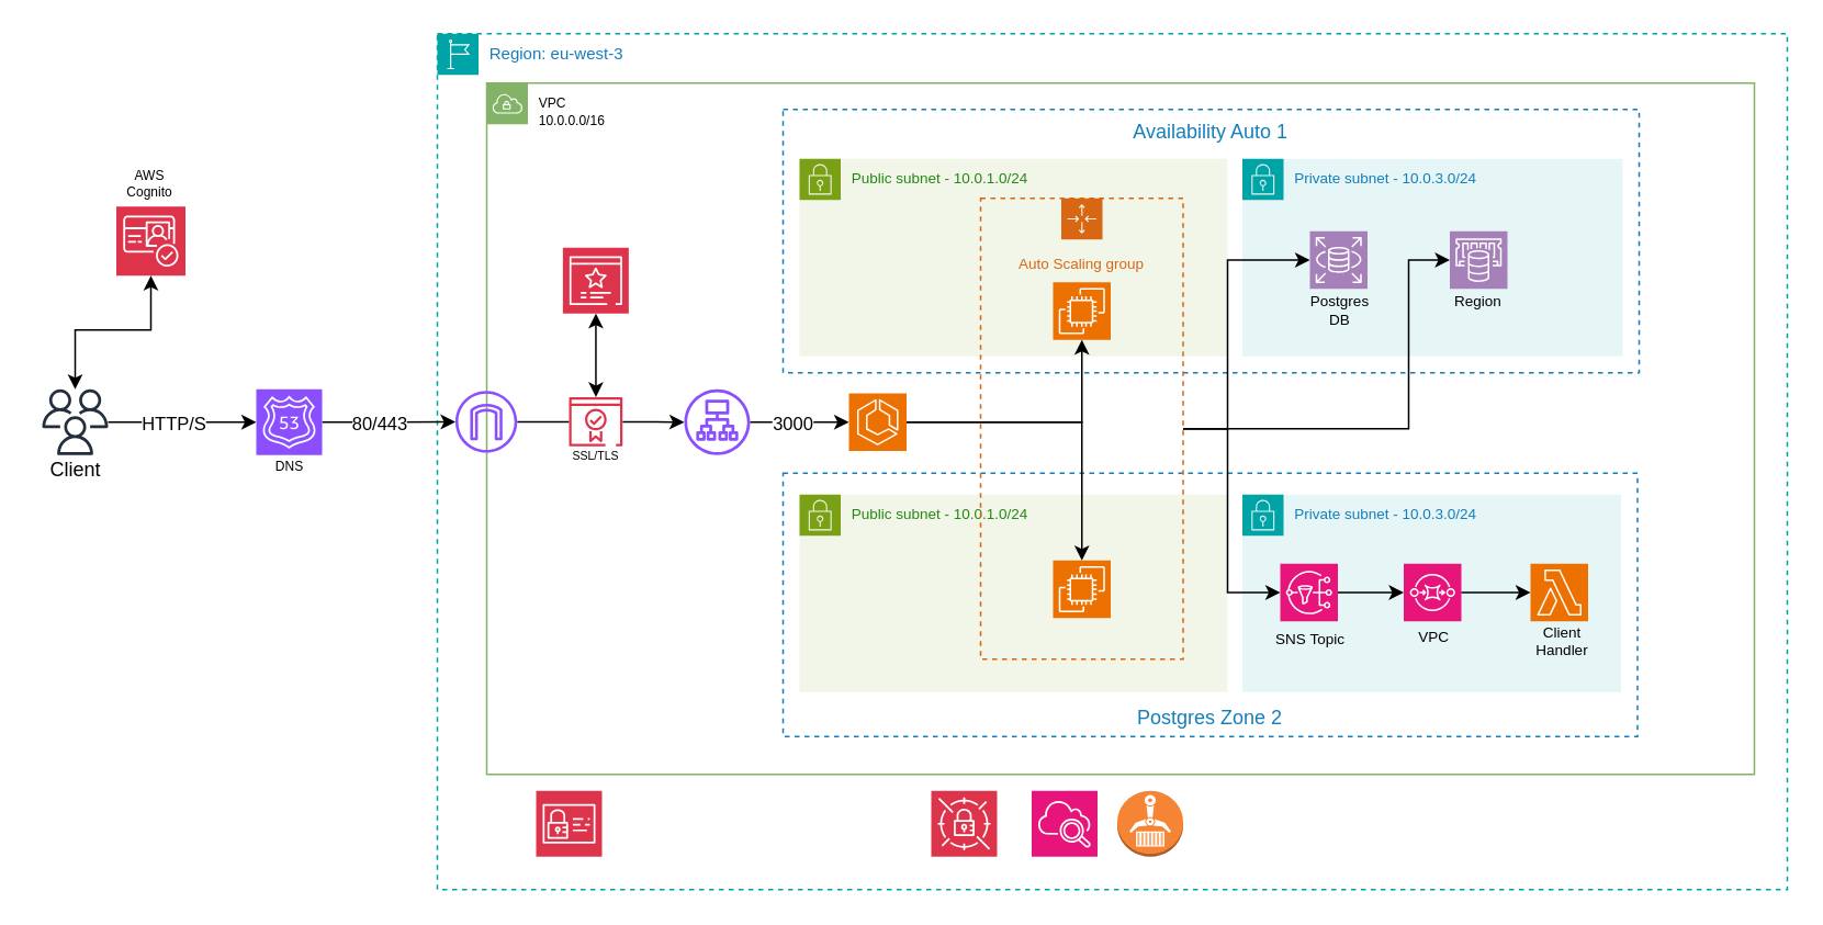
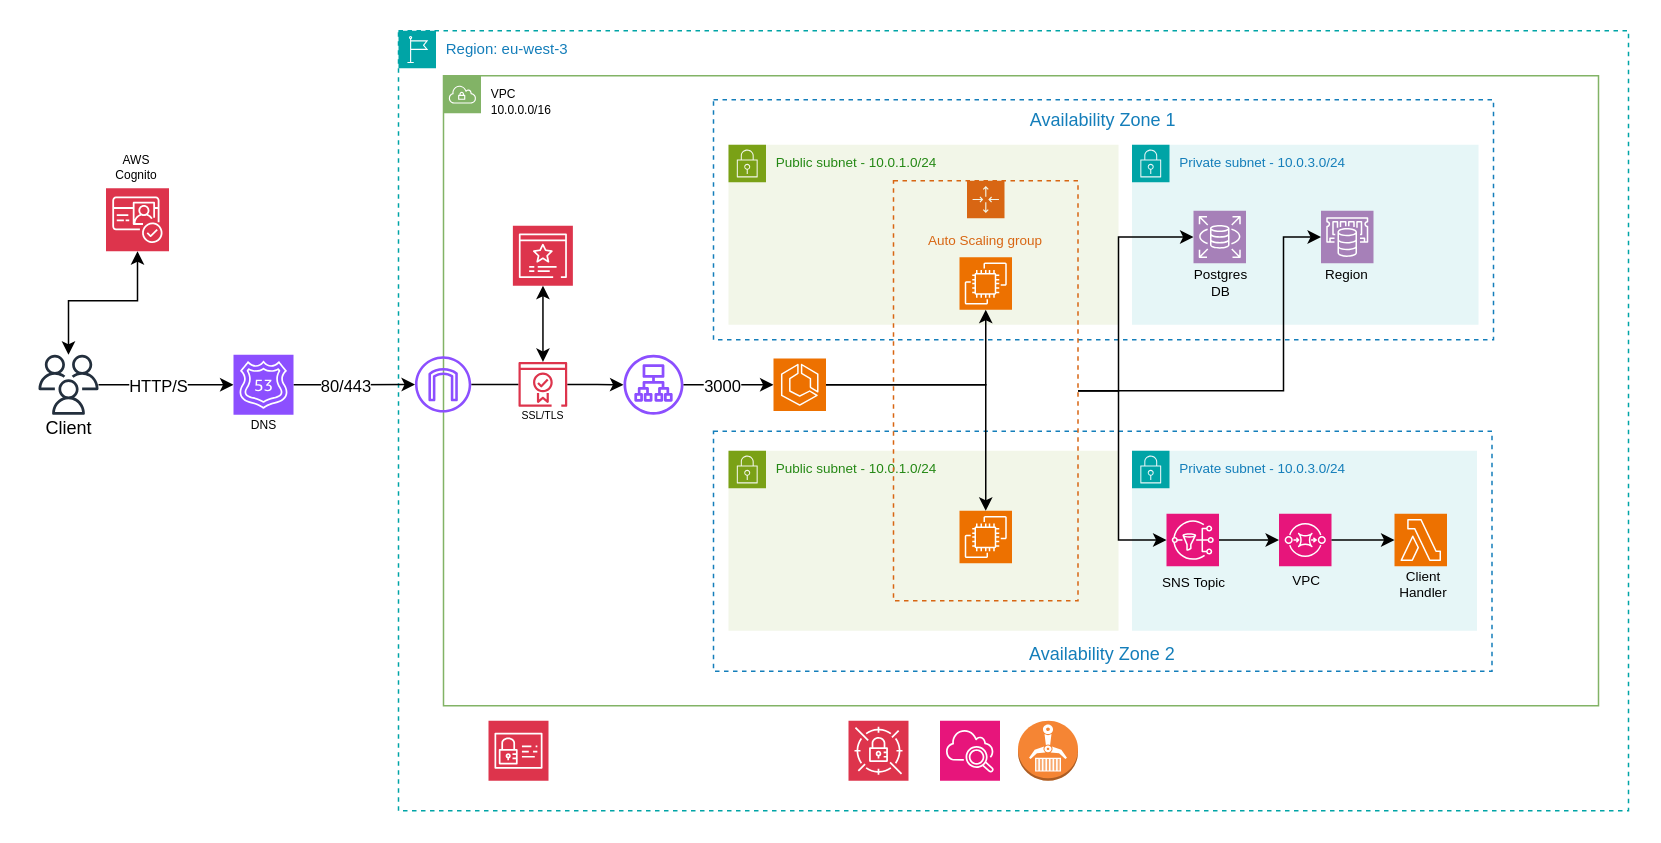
- <mxCell id="4" value="Availability Auto 1" style="fillColor=none;strokeColor=#147EBA;dashed=1;verticalAlign=top;fontStyle=0;fontColor=#147EBA;whiteSpace=wrap;html=1;" parent="1" vertex="1"><mxGeometry x="475" y="66" width="520" height="160" as="geometry" /></mxCell>
+ <mxCell id="4" value="Availability Zone 1" style="fillColor=none;strokeColor=#147EBA;dashed=1;verticalAlign=top;fontStyle=0;fontColor=#147EBA;whiteSpace=wrap;html=1;" parent="1" vertex="1"><mxGeometry x="475" y="66" width="520" height="160" as="geometry" /></mxCell>
- <mxCell id="3" value="Postgres Zone 2" style="fillColor=none;strokeColor=#147EBA;dashed=1;verticalAlign=top;fontStyle=0;fontColor=#147EBA;whiteSpace=wrap;html=1;spacing=137;" parent="1" vertex="1"><mxGeometry x="475" y="287" width="519" height="160" as="geometry" /></mxCell>
+ <mxCell id="3" value="Availability Zone 2" style="fillColor=none;strokeColor=#147EBA;dashed=1;verticalAlign=top;fontStyle=0;fontColor=#147EBA;whiteSpace=wrap;html=1;spacing=137;" parent="1" vertex="1"><mxGeometry x="475" y="287" width="519" height="160" as="geometry" /></mxCell>
